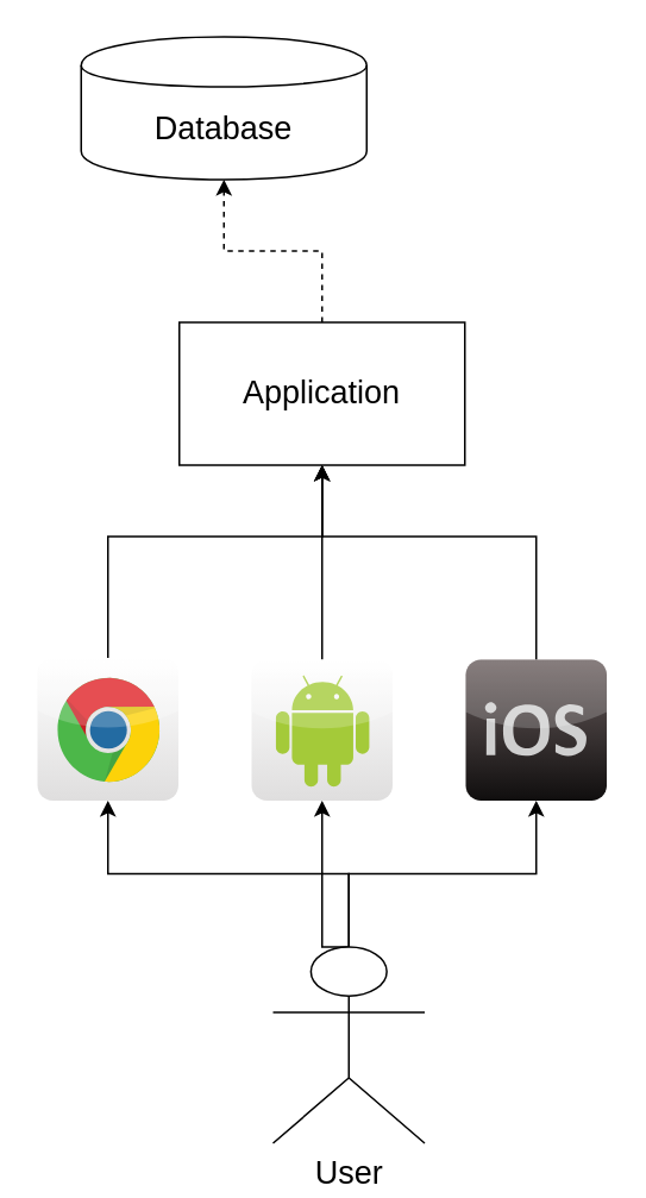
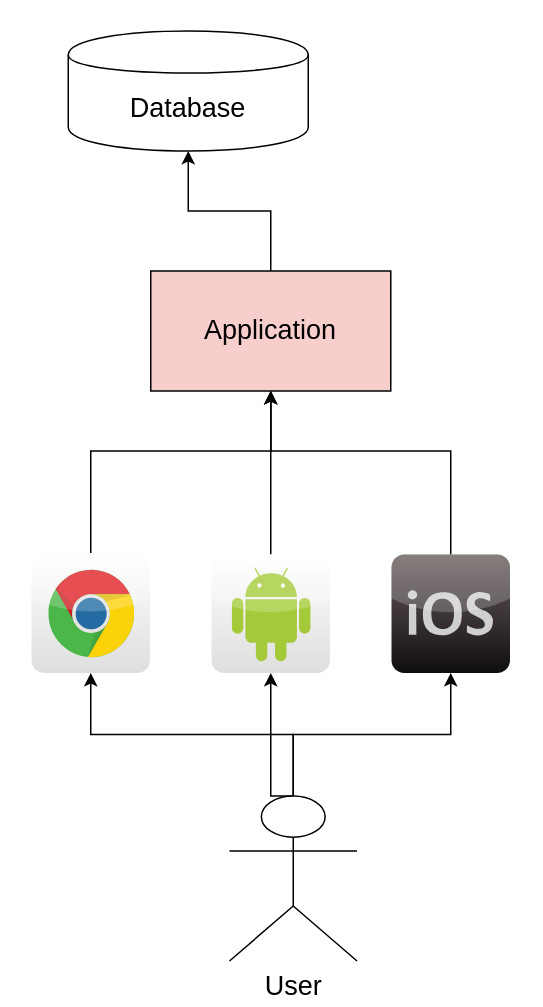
- <mxCell id="2" style="edgeStyle=orthogonalEdgeStyle;rounded=0;orthogonalLoop=1;jettySize=auto;html=1;exitX=0.5;exitY=0;exitDx=0;exitDy=0;entryX=0.5;entryY=1;entryDx=0;entryDy=0;fontSize=18;dashed=1;" parent="1" source="3" target="4" edge="1"><mxGeometry relative="1" as="geometry" /></mxCell>
+ <mxCell id="2" style="edgeStyle=orthogonalEdgeStyle;rounded=0;orthogonalLoop=1;jettySize=auto;html=1;exitX=0.5;exitY=0;exitDx=0;exitDy=0;entryX=0.5;entryY=1;entryDx=0;entryDy=0;fontSize=18;" parent="1" source="3" target="4" edge="1"><mxGeometry relative="1" as="geometry" /></mxCell>
- <mxCell id="3" value="Application" style="rounded=0;whiteSpace=wrap;html=1;fontSize=18;" parent="1" vertex="1"><mxGeometry x="100" y="180" width="160" height="80" as="geometry" /></mxCell>
+ <mxCell id="3" value="Application" style="rounded=0;whiteSpace=wrap;html=1;fontSize=18;fillColor=#f8cecc;" parent="1" vertex="1"><mxGeometry x="100" y="180" width="160" height="80" as="geometry" /></mxCell>
